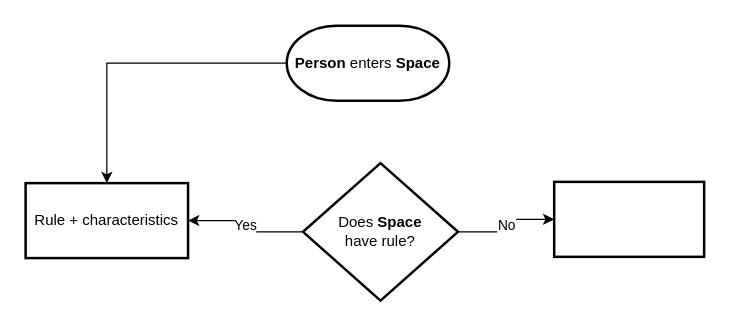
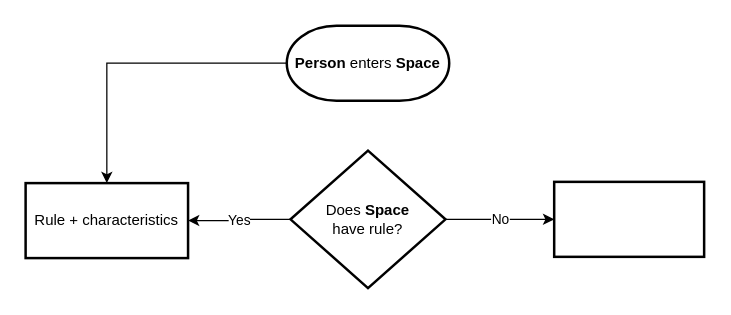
- <mxCell id="6" value="Does &lt;b&gt;Space&lt;/b&gt; &lt;br&gt;have rule?" style="rhombus;whiteSpace=wrap;html=1;strokeWidth=2;" vertex="1" parent="1"><mxGeometry x="242" y="130" width="124" height="110" as="geometry" /></mxCell>
+ <mxCell id="6" value="Does &lt;b&gt;Space&lt;/b&gt; &lt;br&gt;have rule?" style="rhombus;whiteSpace=wrap;html=1;strokeWidth=2;" vertex="1" parent="1"><mxGeometry x="232" y="120" width="124" height="110" as="geometry" /></mxCell>
